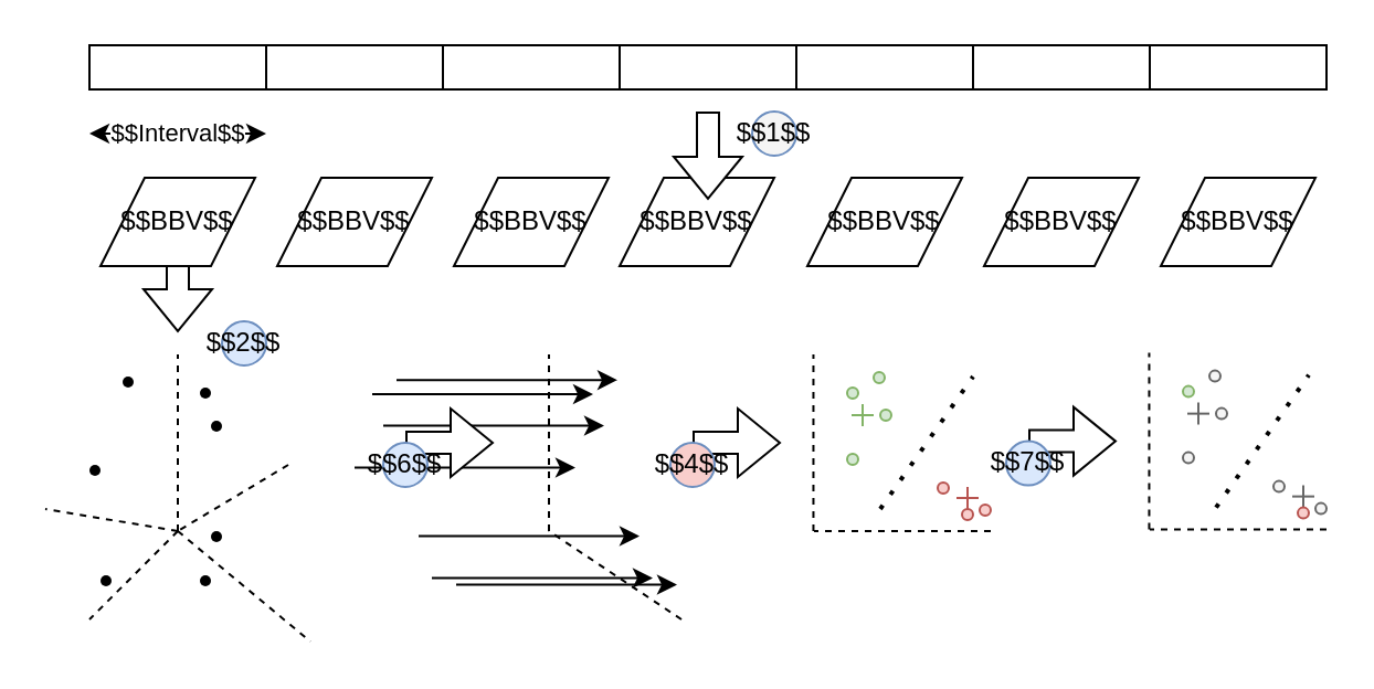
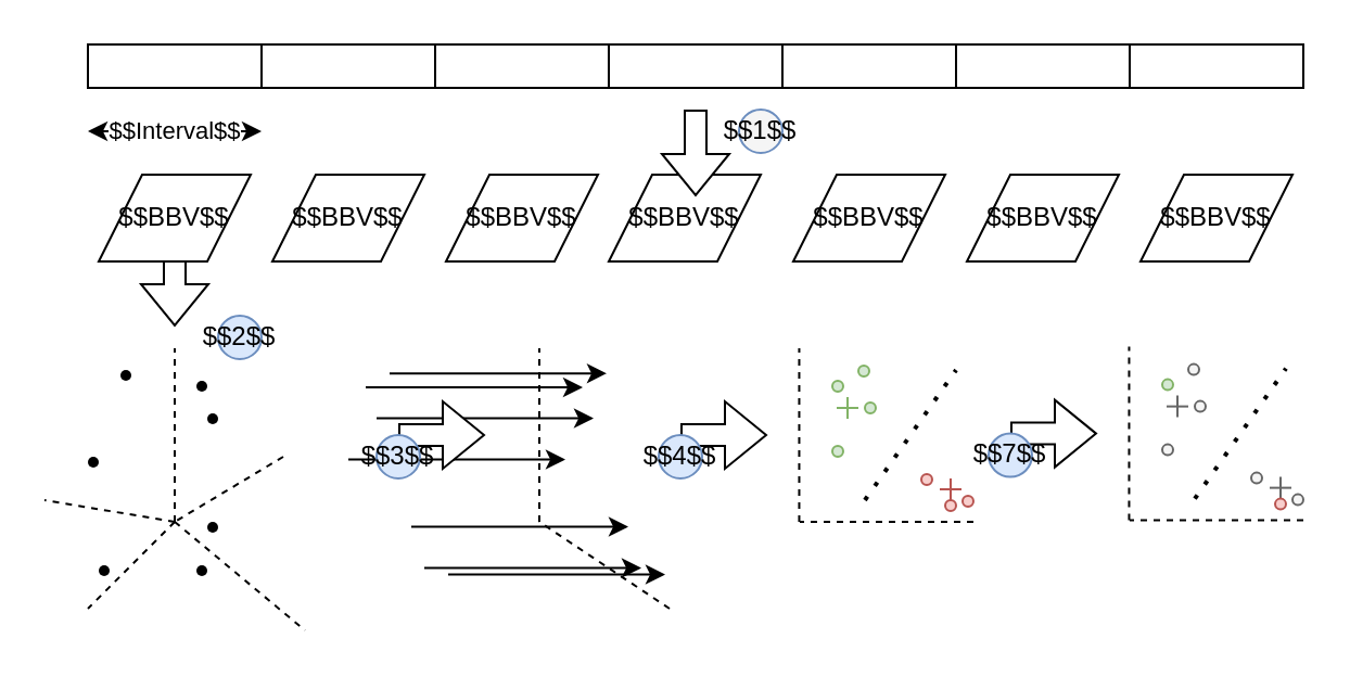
- <mxCell id="44" value="$$6$$" style="ellipse;whiteSpace=wrap;html=1;aspect=fixed;fillColor=#dae8fc;strokeColor=#6c8ebf;" vertex="1" parent="1"><mxGeometry x="173" y="200" width="20" height="20" as="geometry" /></mxCell>
+ <mxCell id="44" value="$$3$$" style="ellipse;whiteSpace=wrap;html=1;aspect=fixed;fillColor=#dae8fc;strokeColor=#6c8ebf;" vertex="1" parent="1"><mxGeometry x="173" y="200" width="20" height="20" as="geometry" /></mxCell>
- <mxCell id="60" value="$$4$$" style="ellipse;whiteSpace=wrap;html=1;aspect=fixed;fillColor=#f8cecc;strokeColor=#6c8ebf;" vertex="1" parent="1"><mxGeometry x="303" y="200" width="20" height="20" as="geometry" /></mxCell>
+ <mxCell id="60" value="$$4$$" style="ellipse;whiteSpace=wrap;html=1;aspect=fixed;fillColor=#dae8fc;strokeColor=#6c8ebf;" vertex="1" parent="1"><mxGeometry x="303" y="200" width="20" height="20" as="geometry" /></mxCell>
